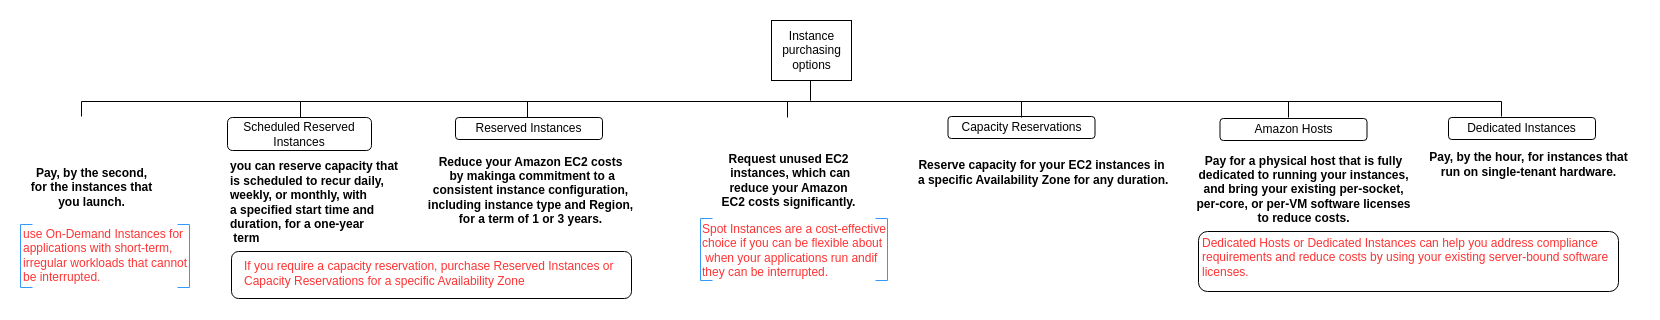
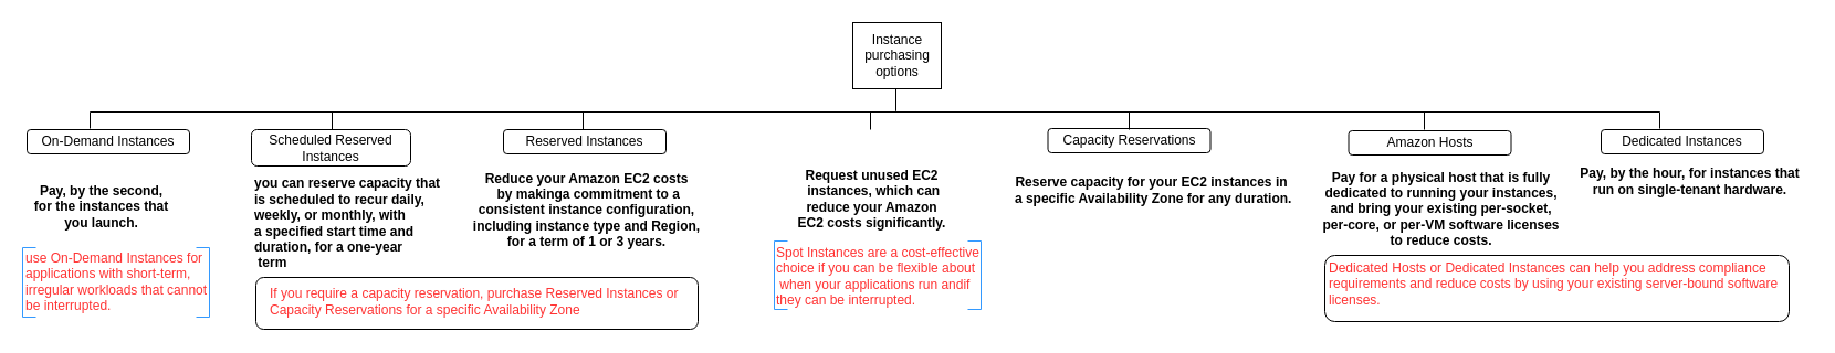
+ <mxCell id="3" value="On-Demand Instances" style="rounded=1;whiteSpace=wrap;html=1;strokeColor=default;fillColor=none;" vertex="1" parent="1"><mxGeometry x="24" y="117" width="147" height="22" as="geometry" /></mxCell>
